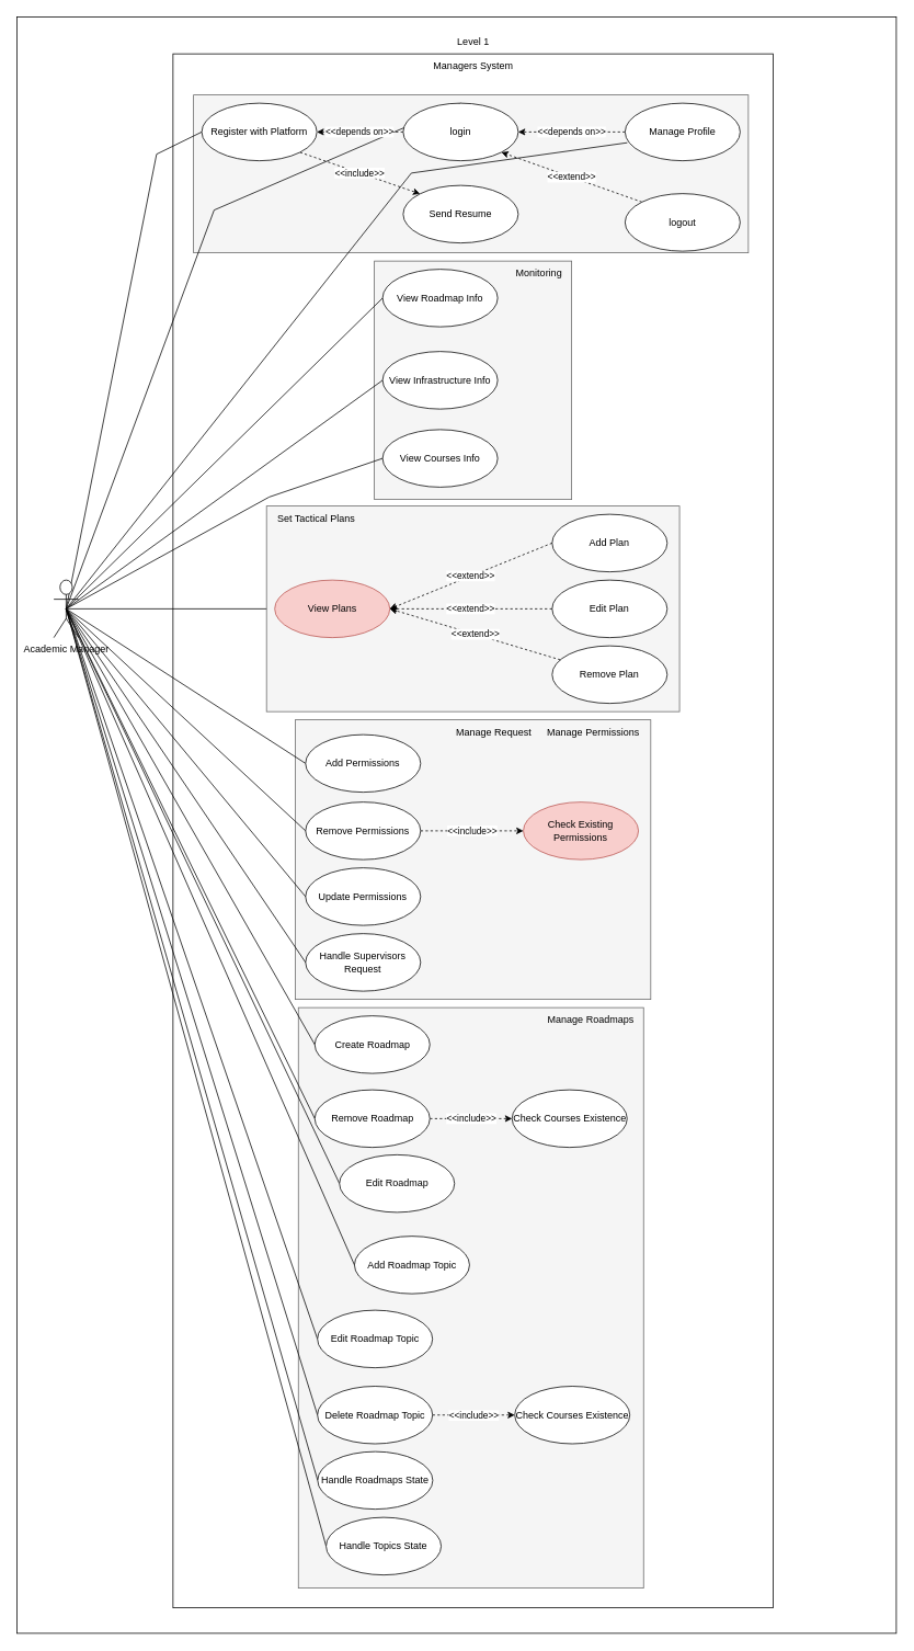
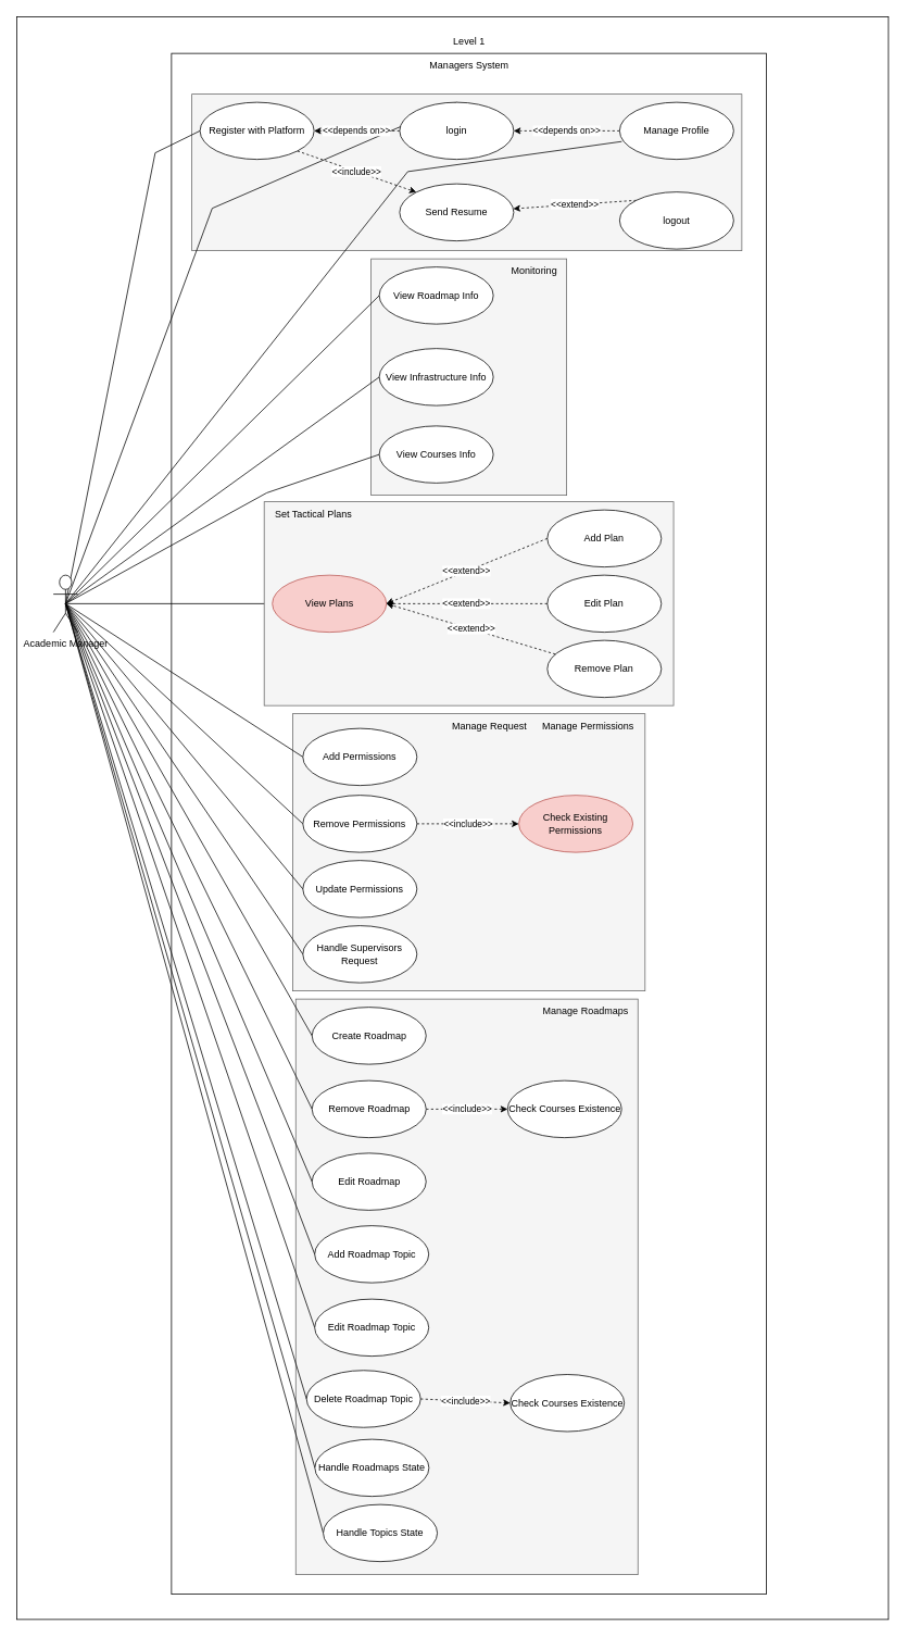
- <mxCell id="37" value="&amp;lt;&amp;lt;extend&amp;gt;&amp;gt;" style="rounded=0;orthogonalLoop=1;jettySize=auto;html=1;exitX=0;exitY=0;exitDx=0;exitDy=0;entryX=1;entryY=1;entryDx=0;entryDy=0;dashed=1;" edge="1" parent="1" source="38" target="30"><mxGeometry relative="1" as="geometry" /></mxCell>
+ <mxCell id="37" value="&amp;lt;&amp;lt;extend&amp;gt;&amp;gt;" style="rounded=0;orthogonalLoop=1;jettySize=auto;html=1;exitX=0;exitY=0;exitDx=0;exitDy=0;dashed=1;" edge="1" parent="1" source="38" target="36"><mxGeometry relative="1" as="geometry" /></mxCell>
- <mxCell id="72" value="Edit Roadmap" style="ellipse;whiteSpace=wrap;html=1;" vertex="1" parent="1"><mxGeometry x="412.5" y="1404" width="140" height="70" as="geometry" /></mxCell>
+ <mxCell id="72" value="Edit Roadmap" style="ellipse;whiteSpace=wrap;html=1;" vertex="1" parent="1"><mxGeometry x="382.5" y="1414" width="140" height="70" as="geometry" /></mxCell>
- <mxCell id="52" value="Add Roadmap Topic" style="ellipse;whiteSpace=wrap;html=1;" vertex="1" parent="1"><mxGeometry x="430.75" y="1503" width="140" height="70" as="geometry" /></mxCell>
+ <mxCell id="52" value="Add Roadmap Topic" style="ellipse;whiteSpace=wrap;html=1;" vertex="1" parent="1"><mxGeometry x="385.75" y="1503" width="140" height="70" as="geometry" /></mxCell>
- <mxCell id="54" value="Delete Roadmap Topic" style="ellipse;whiteSpace=wrap;html=1;" vertex="1" parent="1"><mxGeometry x="385.75" y="1685.5" width="140" height="70" as="geometry" /></mxCell>
+ <mxCell id="54" value="Delete Roadmap Topic" style="ellipse;whiteSpace=wrap;html=1;" vertex="1" parent="1"><mxGeometry x="375.75" y="1680.5" width="140" height="70" as="geometry" /></mxCell>
